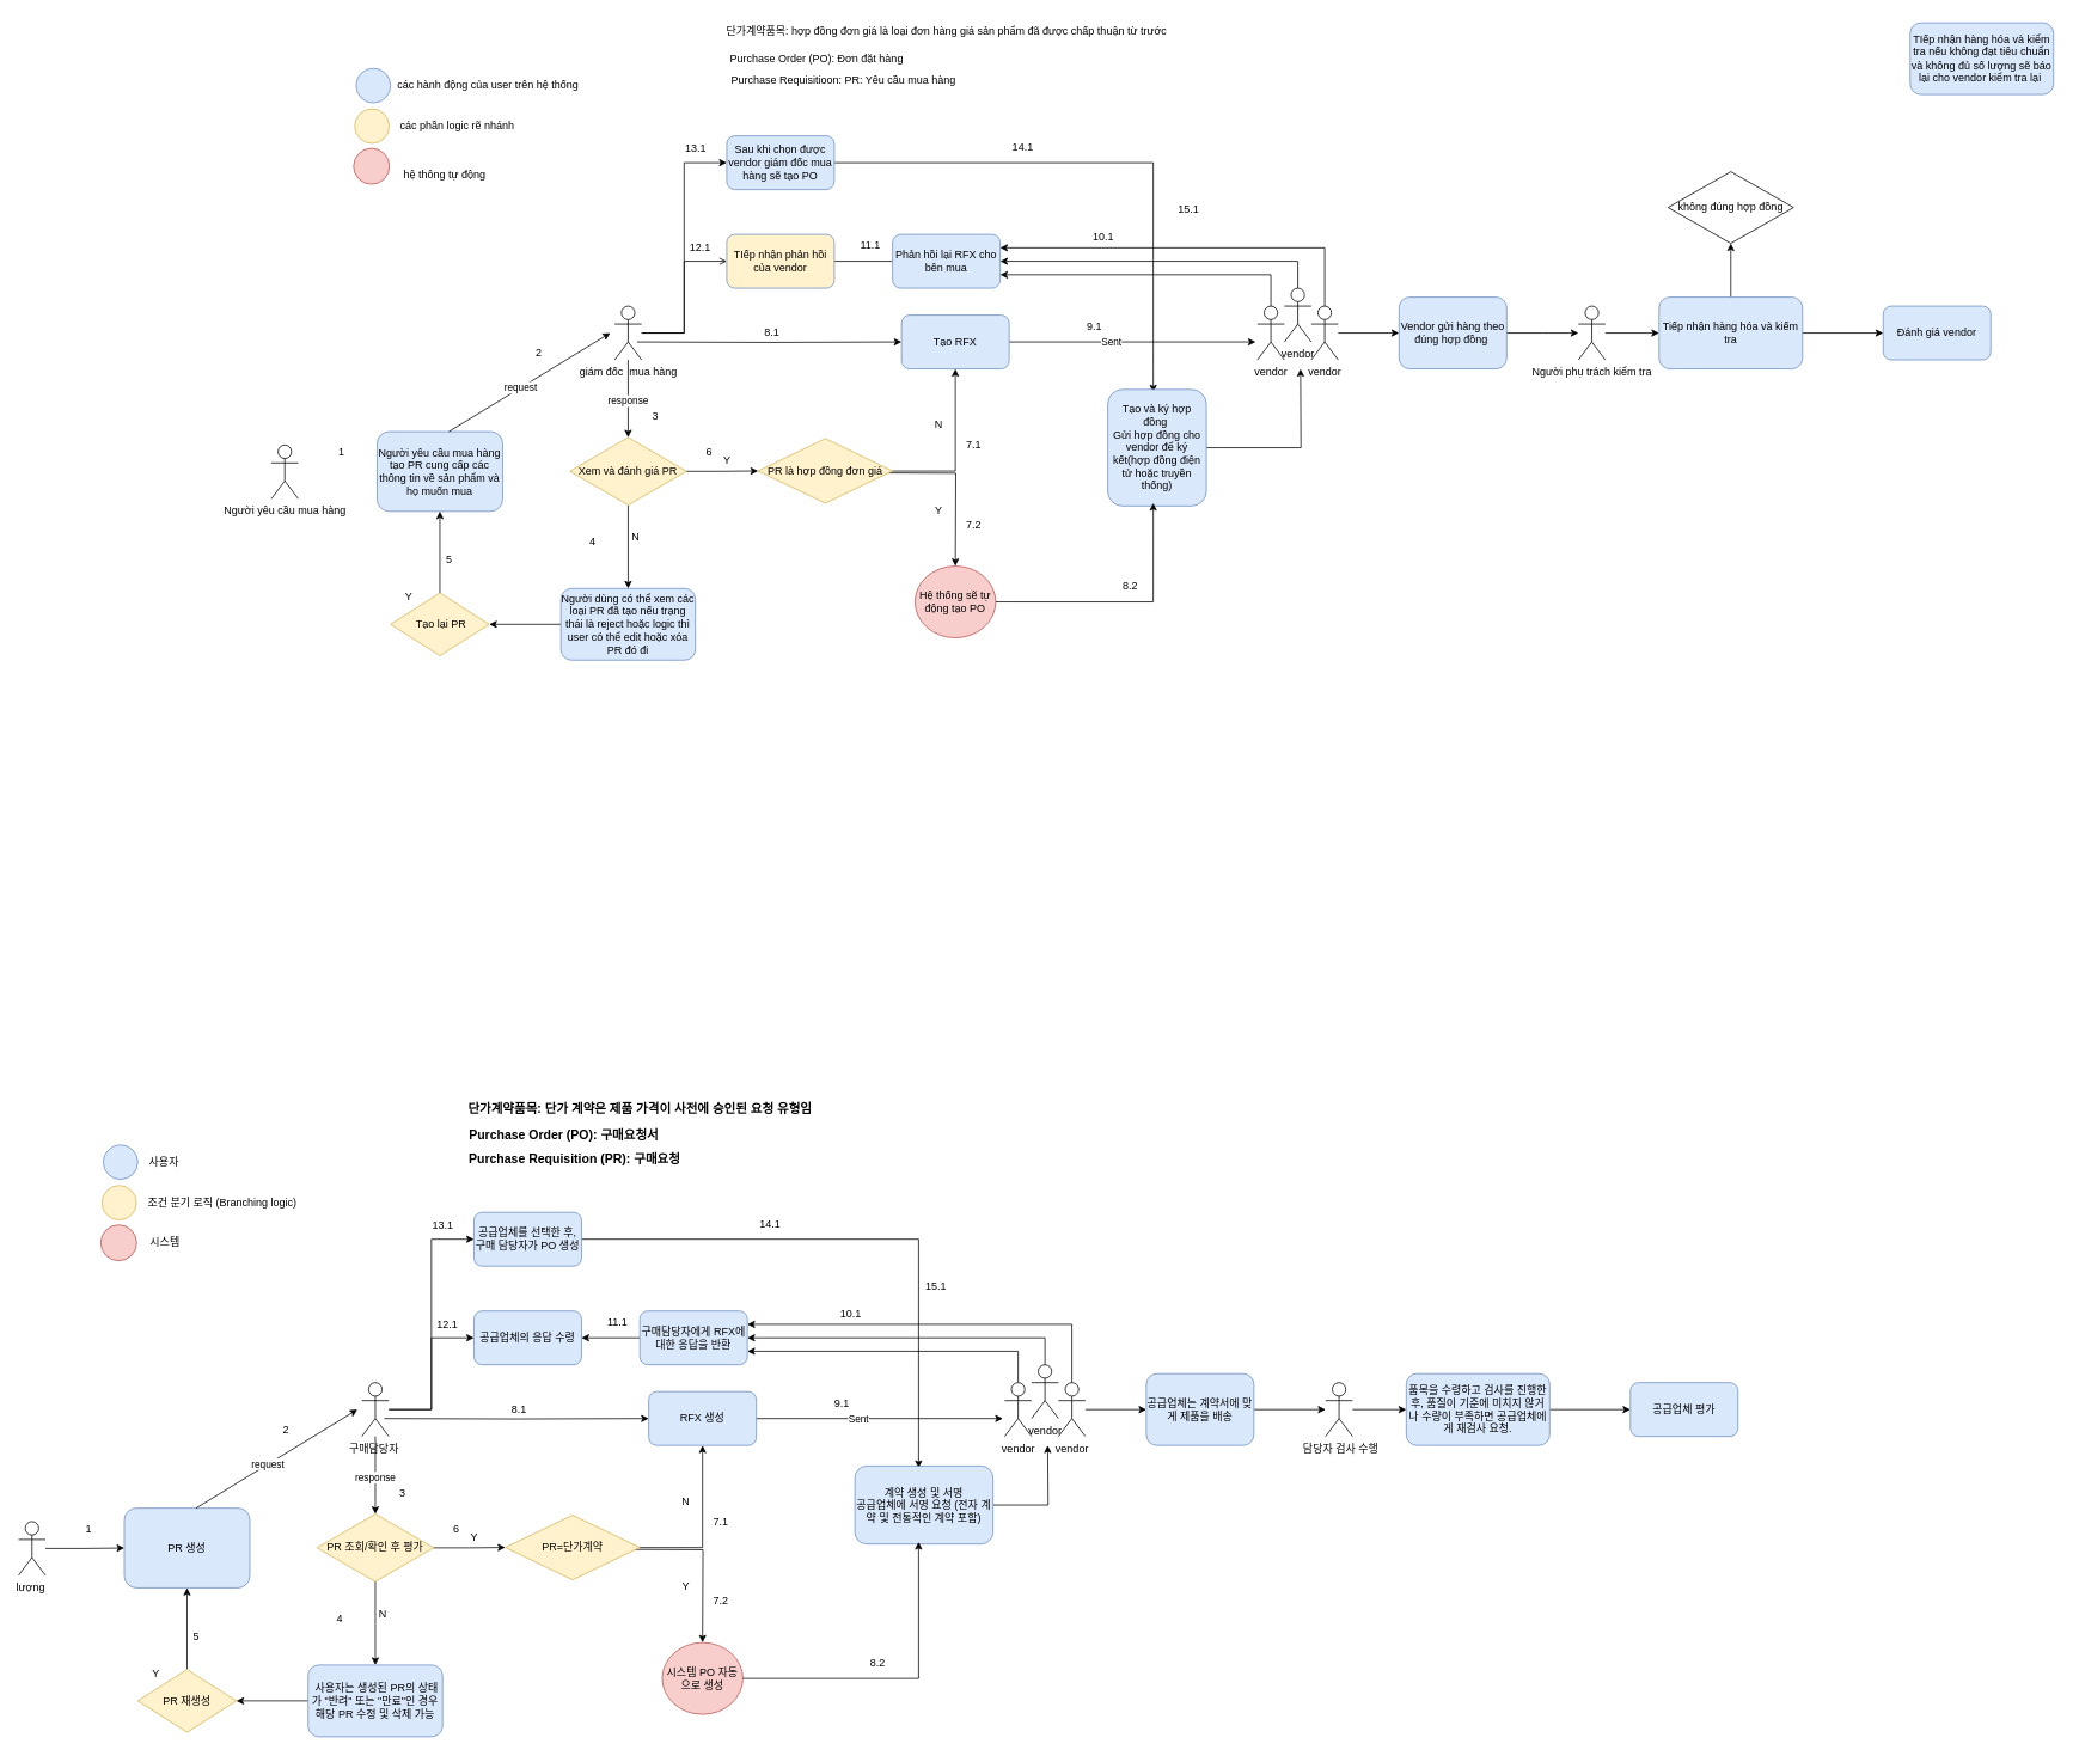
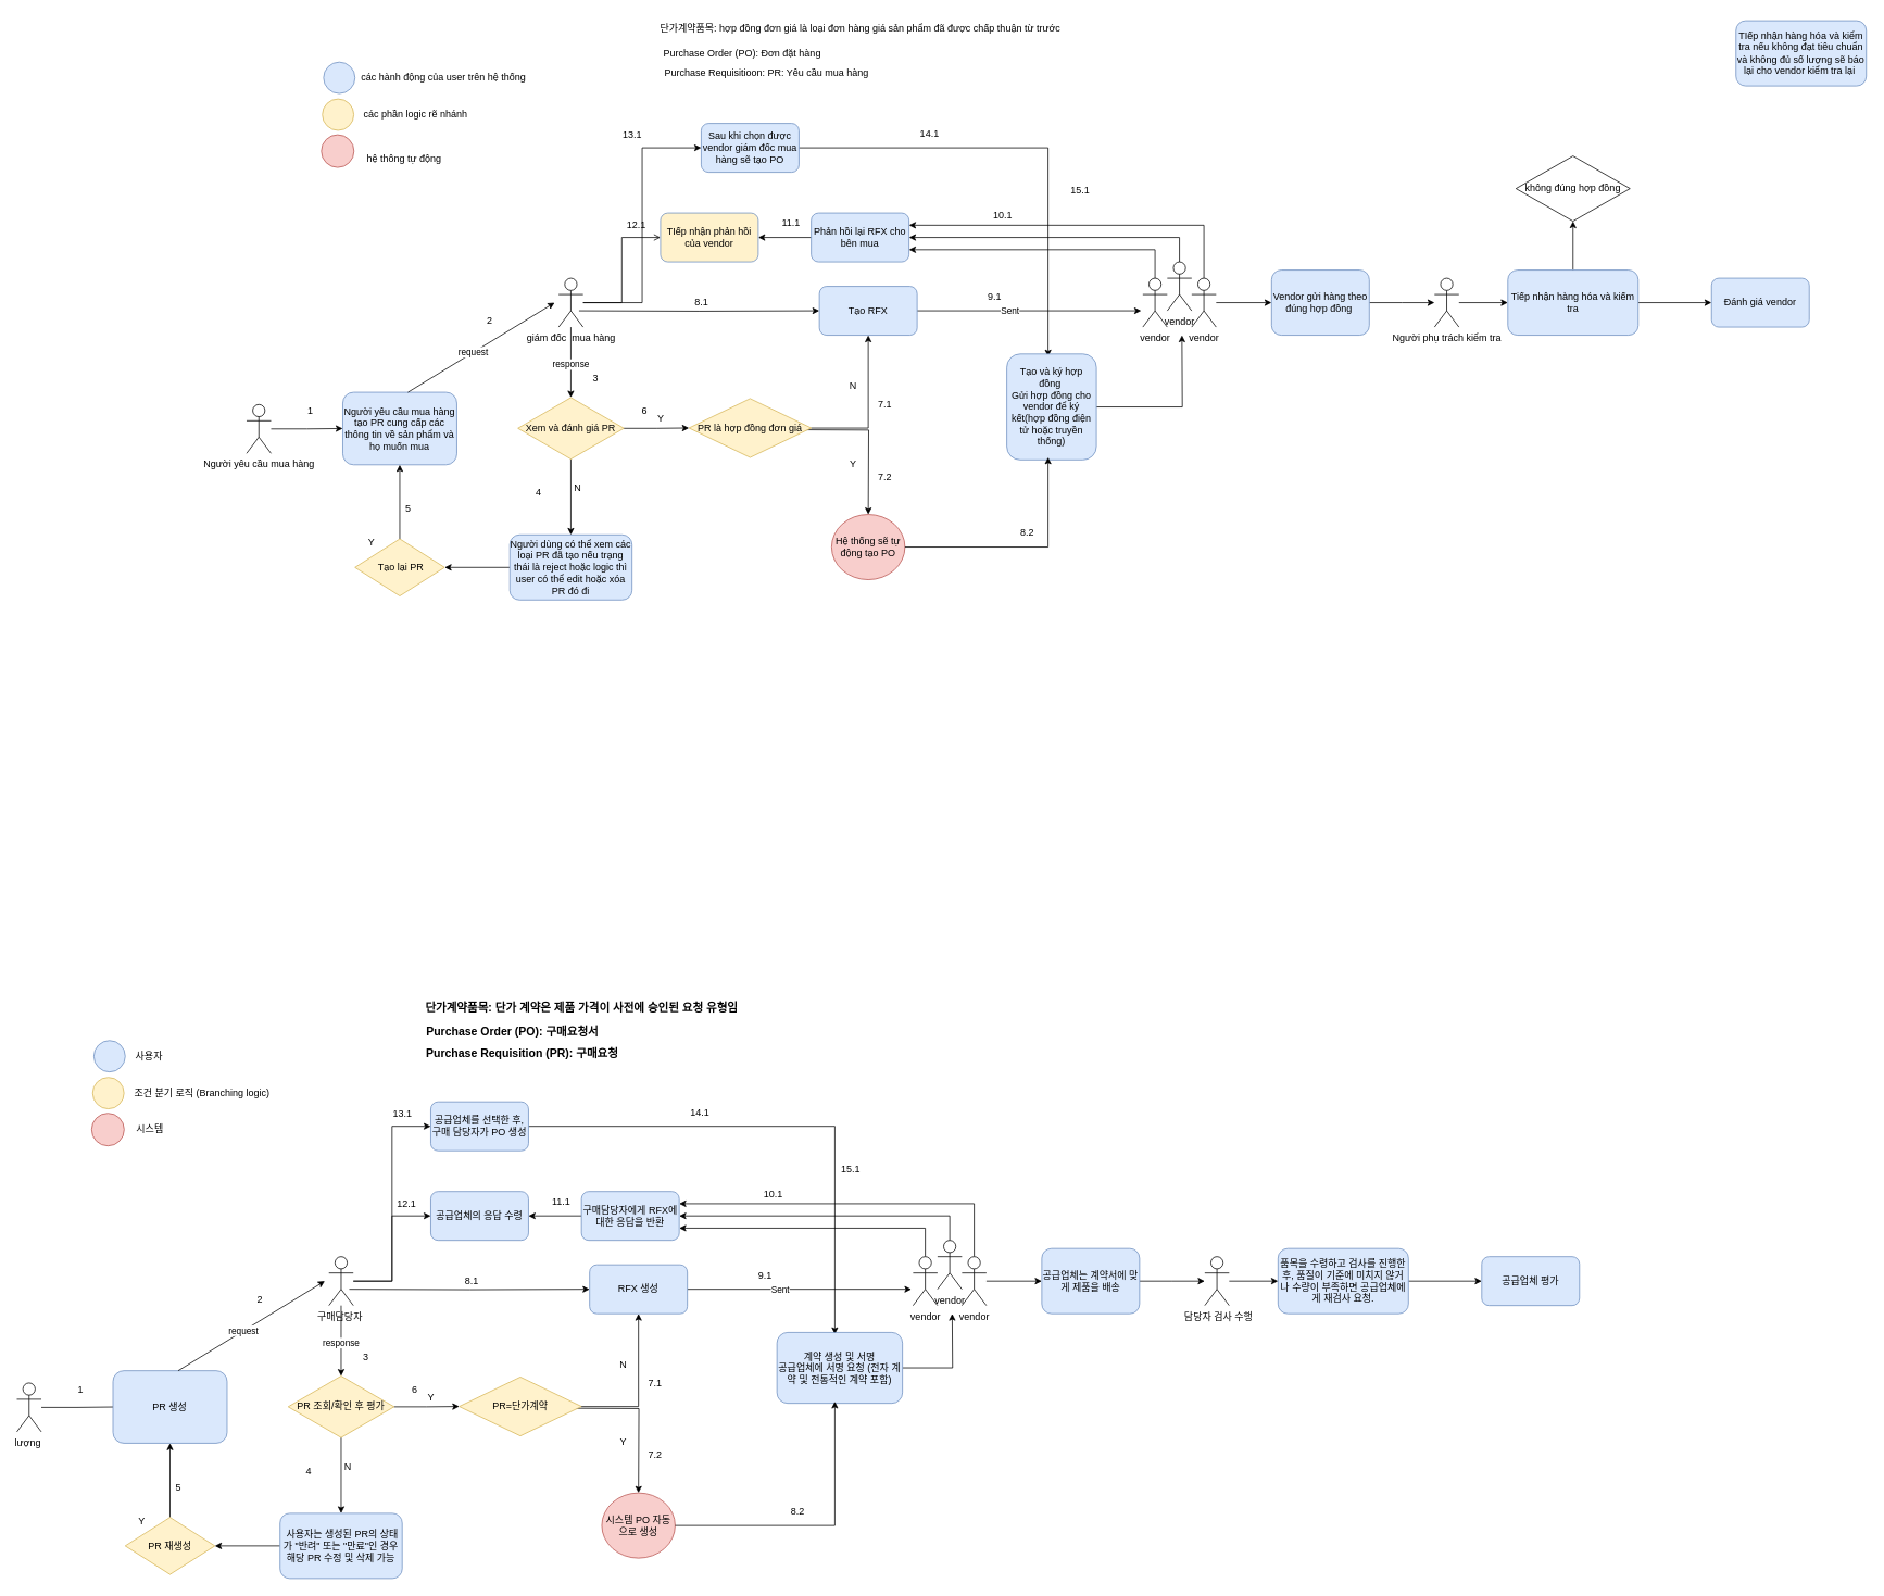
- <mxCell id="44" value="Sau khi chọn được vendor giám đốc mua hàng sẽ tạo PO" style="rounded=1;whiteSpace=wrap;html=1;fillColor=#dae8fc;strokeColor=#6c8ebf;" vertex="1" parent="1"><mxGeometry x="810" y="151" width="120" height="60" as="geometry" /></mxCell>
+ <mxCell id="44" value="Sau khi chọn được vendor giám đốc mua hàng sẽ tạo PO" style="rounded=1;whiteSpace=wrap;html=1;fillColor=#dae8fc;strokeColor=#6c8ebf;" vertex="1" parent="1"><mxGeometry x="860" y="151" width="120" height="60" as="geometry" /></mxCell>
- <mxCell id="40" style="edgeStyle=orthogonalEdgeStyle;rounded=0;orthogonalLoop=1;jettySize=auto;html=1;entryX=1;entryY=0.5;entryDx=0;entryDy=0;endArrow=none;" edge="1" parent="1" source="41" target="42"><mxGeometry relative="1" as="geometry" /></mxCell>
+ <mxCell id="40" style="edgeStyle=orthogonalEdgeStyle;rounded=0;orthogonalLoop=1;jettySize=auto;html=1;entryX=1;entryY=0.5;entryDx=0;entryDy=0;" edge="1" parent="1" source="41" target="42"><mxGeometry relative="1" as="geometry" /></mxCell>
+ <mxCell id="2" style="edgeStyle=orthogonalEdgeStyle;rounded=0;orthogonalLoop=1;jettySize=auto;html=1;entryX=0;entryY=0.5;entryDx=0;entryDy=0;" edge="1" parent="1" source="3" target="4"><mxGeometry relative="1" as="geometry" /></mxCell>
- <mxCell id="81" style="edgeStyle=orthogonalEdgeStyle;rounded=0;orthogonalLoop=1;jettySize=auto;html=1;entryX=0;entryY=0.5;entryDx=0;entryDy=0;" edge="1" parent="1" source="82" target="83"><mxGeometry relative="1" as="geometry" /></mxCell>
+ <mxCell id="81" style="edgeStyle=orthogonalEdgeStyle;rounded=0;orthogonalLoop=1;jettySize=auto;html=1;entryX=0;entryY=0.5;entryDx=0;entryDy=0;endArrow=none;" edge="1" parent="1" source="82" target="83"><mxGeometry relative="1" as="geometry" /></mxCell>
